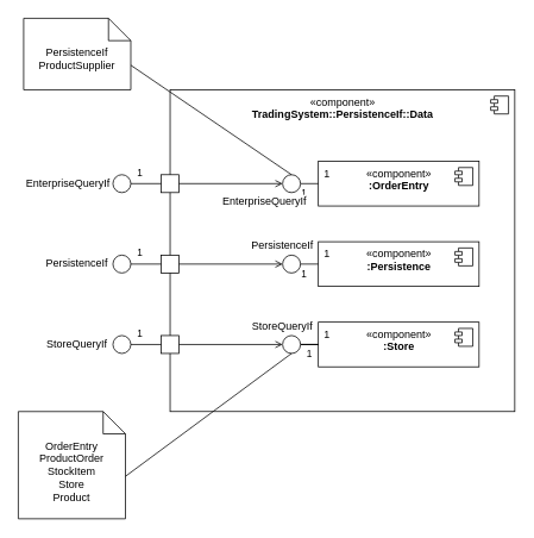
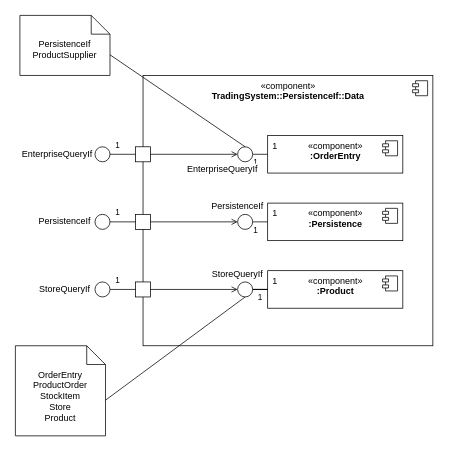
- <mxCell id="8" value="«component»&lt;br&gt;&lt;b&gt;:Store&lt;/b&gt;" style="html=1;dropTarget=0;fontColor=default;strokeColor=default;fillColor=default;verticalAlign=top;" vertex="1" parent="1"><mxGeometry x="356" y="360" width="180" height="50" as="geometry" /></mxCell>
+ <mxCell id="8" value="«component»&lt;br&gt;&lt;b&gt;:Product&lt;/b&gt;" style="html=1;dropTarget=0;fontColor=default;strokeColor=default;fillColor=default;verticalAlign=top;" vertex="1" parent="1"><mxGeometry x="356" y="360" width="180" height="50" as="geometry" /></mxCell>
